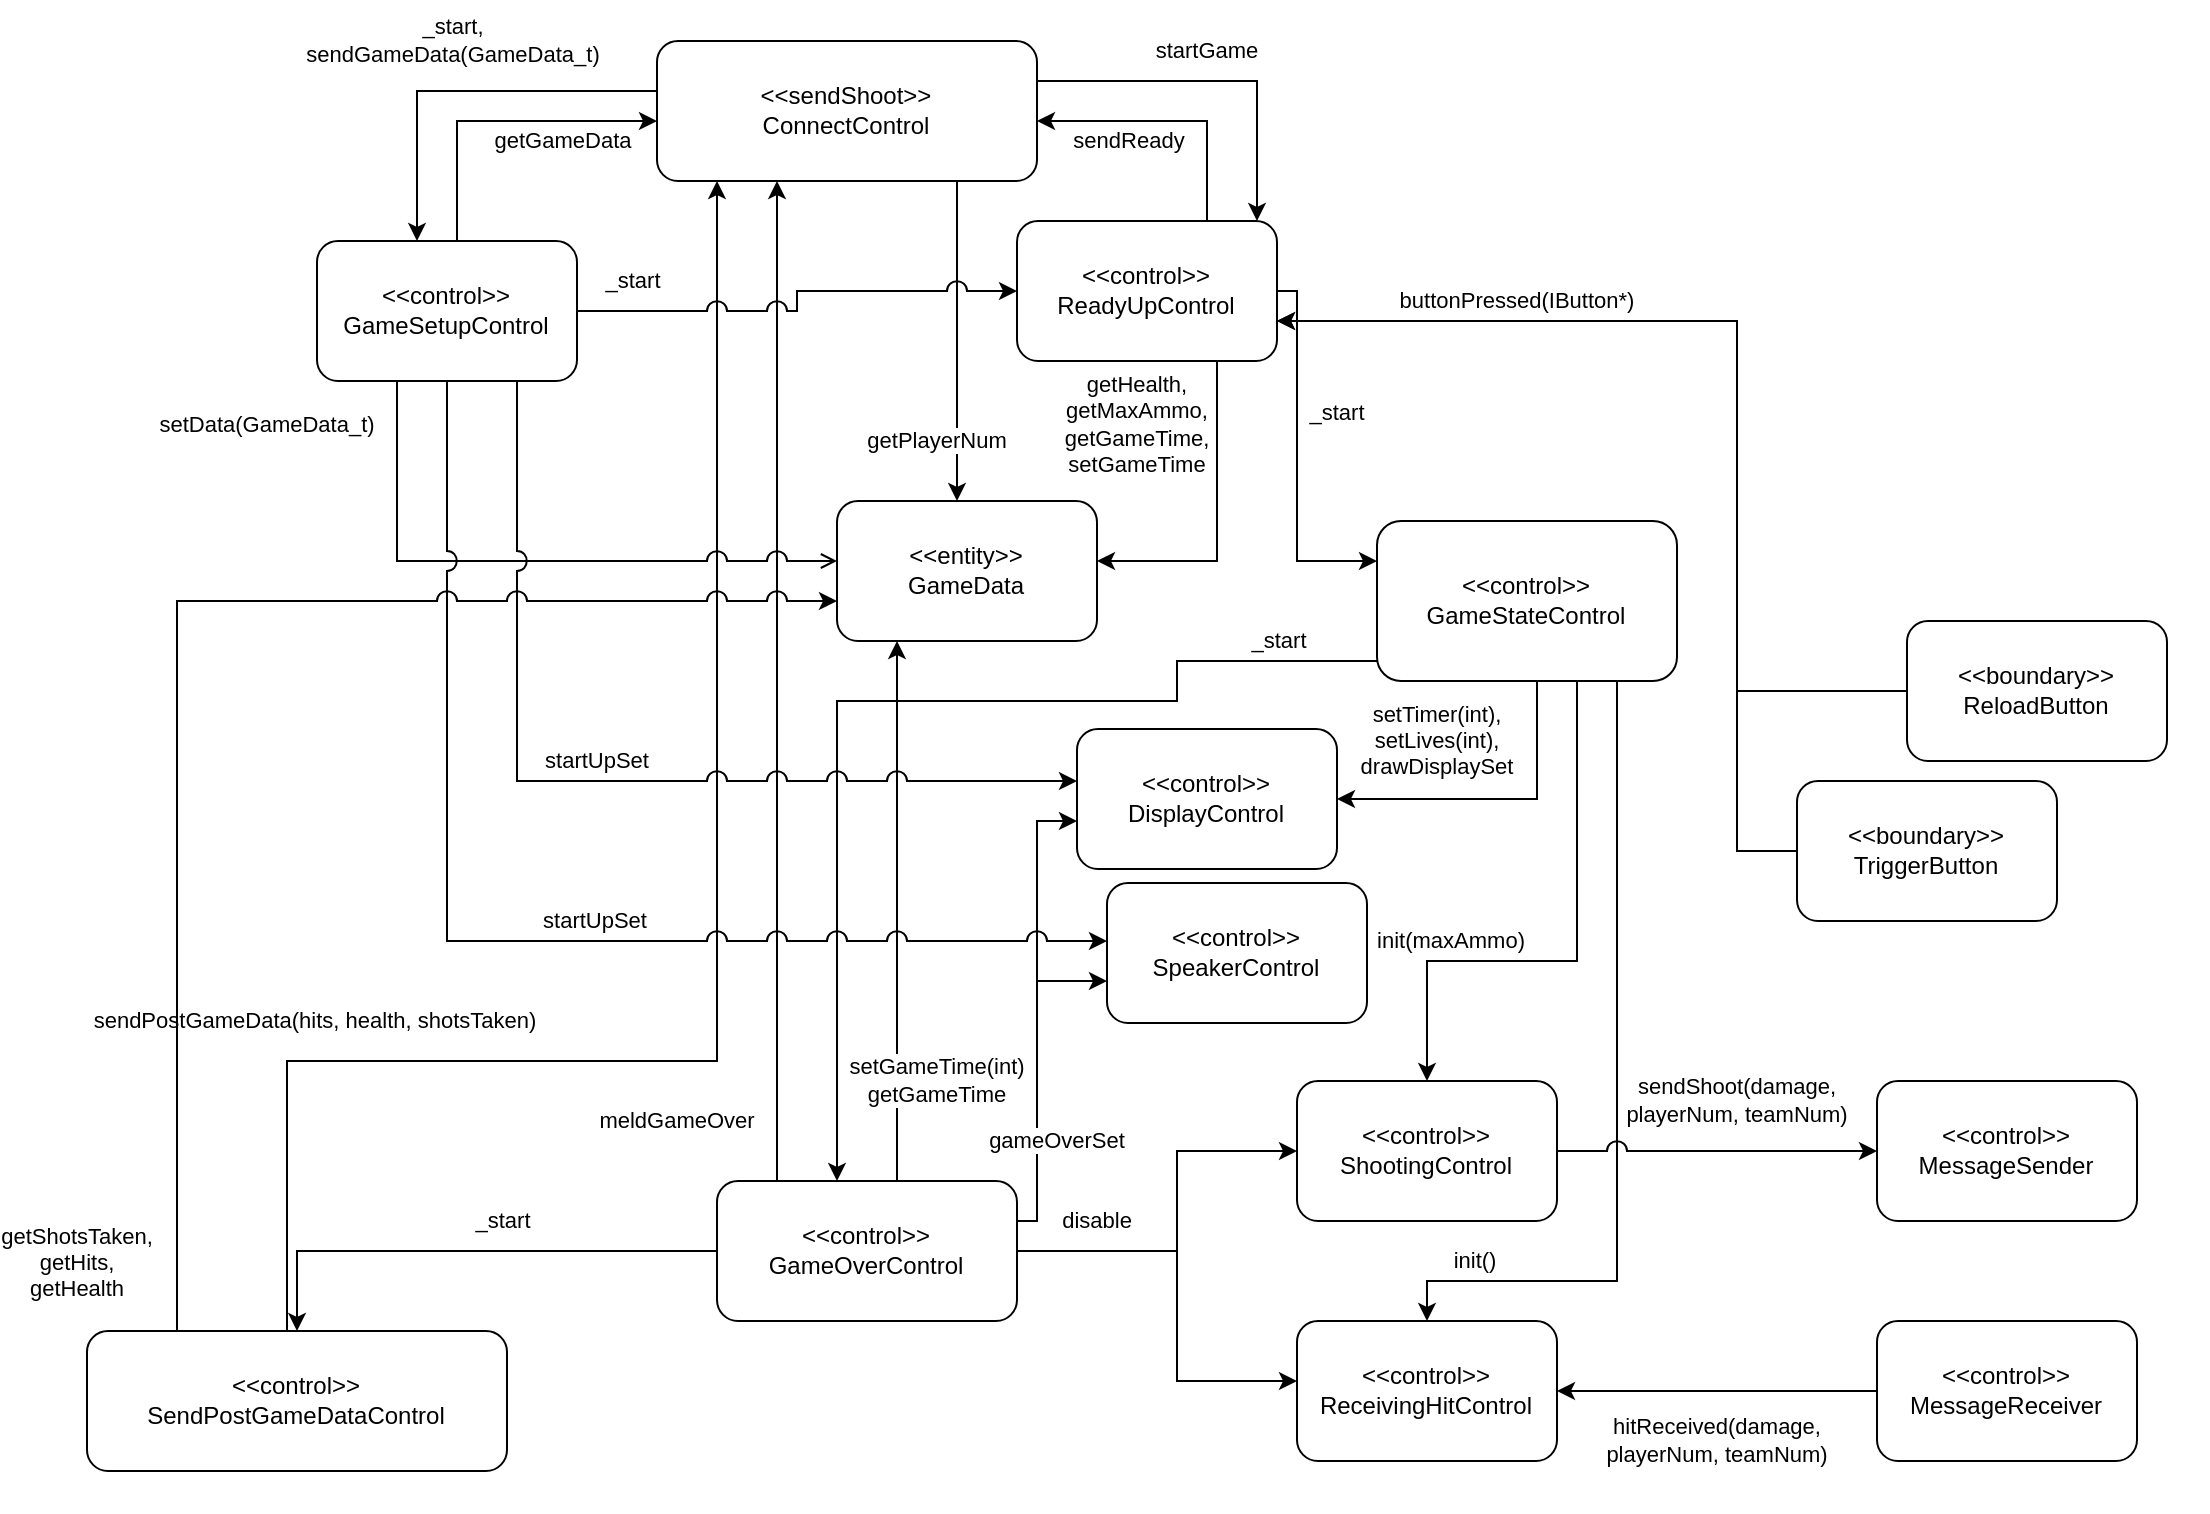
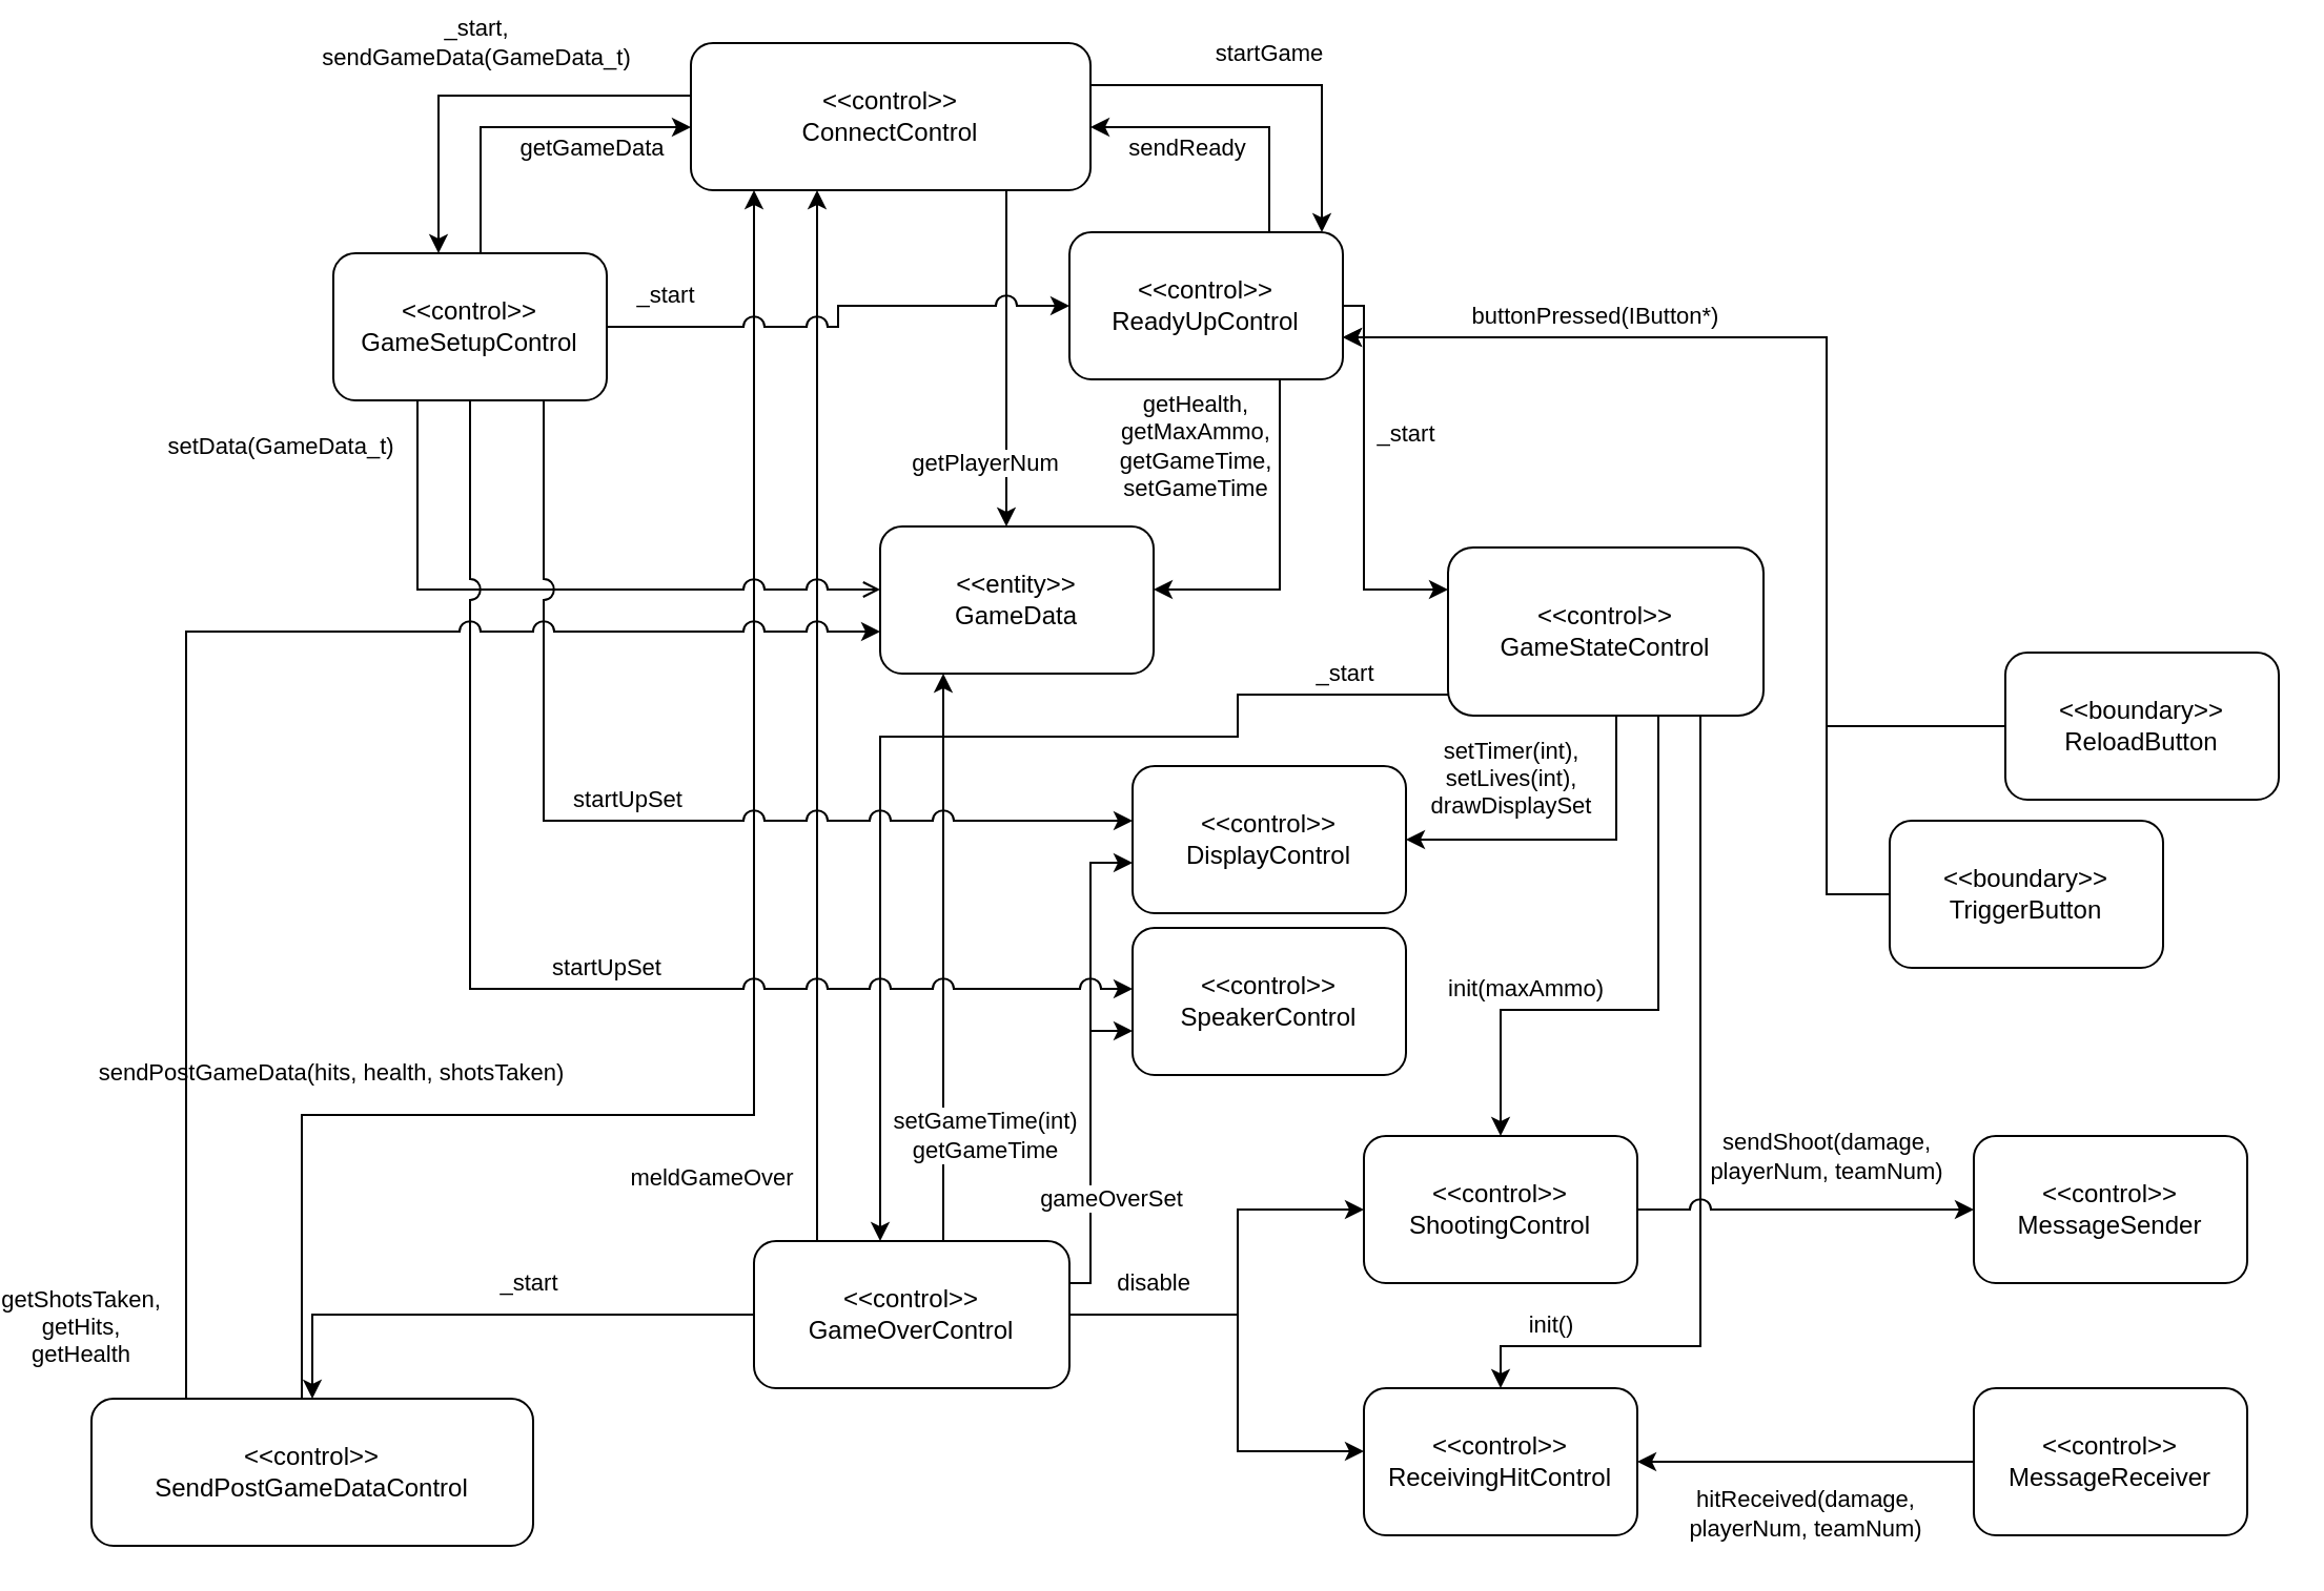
- <mxCell id="5" value="&amp;lt;&amp;lt;sendShoot&amp;gt;&amp;gt;&lt;br&gt;ConnectControl" style="shape=rect;rounded=1;html=1;whiteSpace=wrap;align=center;" vertex="1" parent="1"><mxGeometry x="305" y="20" width="190" height="70" as="geometry" /></mxCell>
+ <mxCell id="5" value="&amp;lt;&amp;lt;control&amp;gt;&amp;gt;&lt;br&gt;ConnectControl" style="shape=rect;rounded=1;html=1;whiteSpace=wrap;align=center;" vertex="1" parent="1"><mxGeometry x="305" y="20" width="190" height="70" as="geometry" /></mxCell>
- <mxCell id="7" value="&amp;lt;&amp;lt;control&amp;gt;&amp;gt;&lt;br&gt;SpeakerControl" style="shape=rect;rounded=1;html=1;whiteSpace=wrap;align=center;" vertex="1" parent="1"><mxGeometry x="530" y="441" width="130" height="70" as="geometry" /></mxCell>
+ <mxCell id="7" value="&amp;lt;&amp;lt;control&amp;gt;&amp;gt;&lt;br&gt;SpeakerControl" style="shape=rect;rounded=1;html=1;whiteSpace=wrap;align=center;" vertex="1" parent="1"><mxGeometry x="515" y="441" width="130" height="70" as="geometry" /></mxCell>
